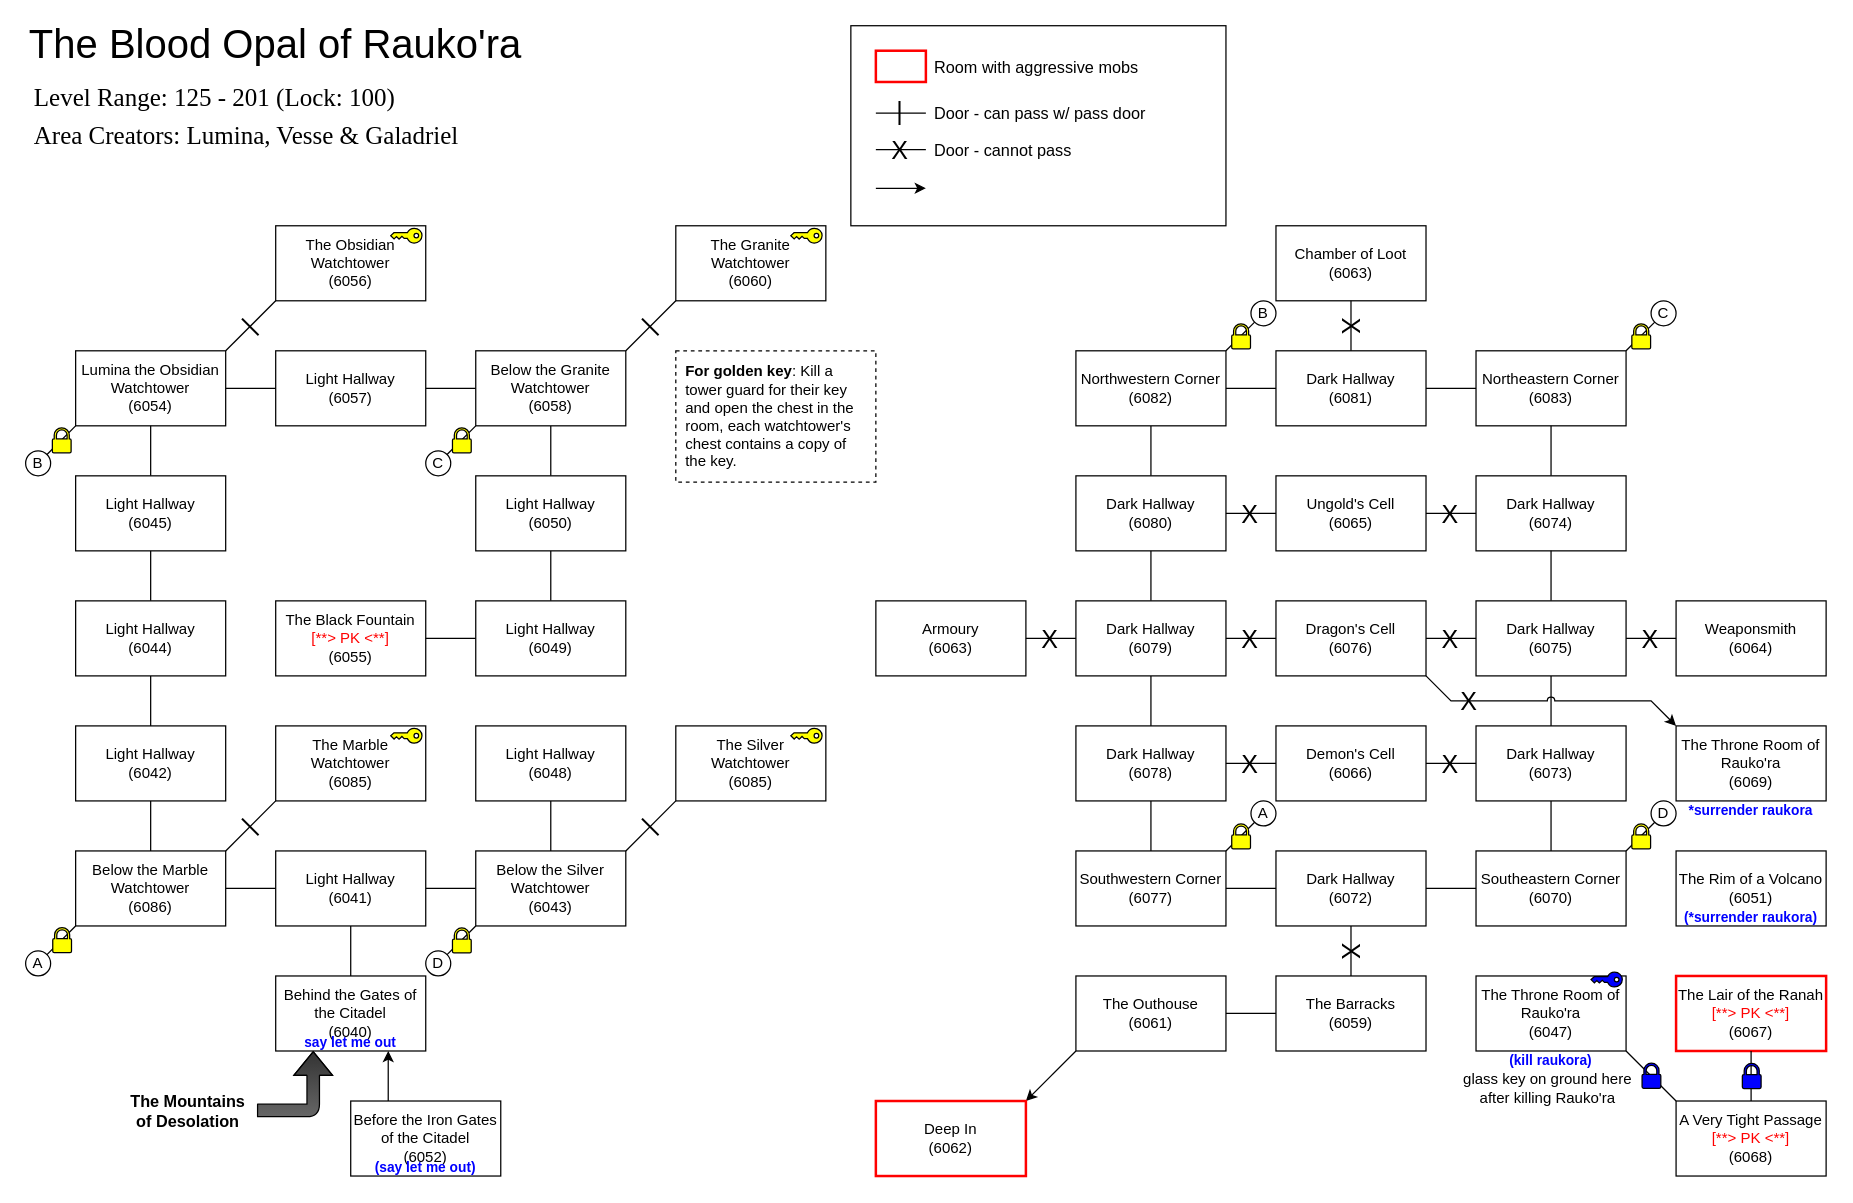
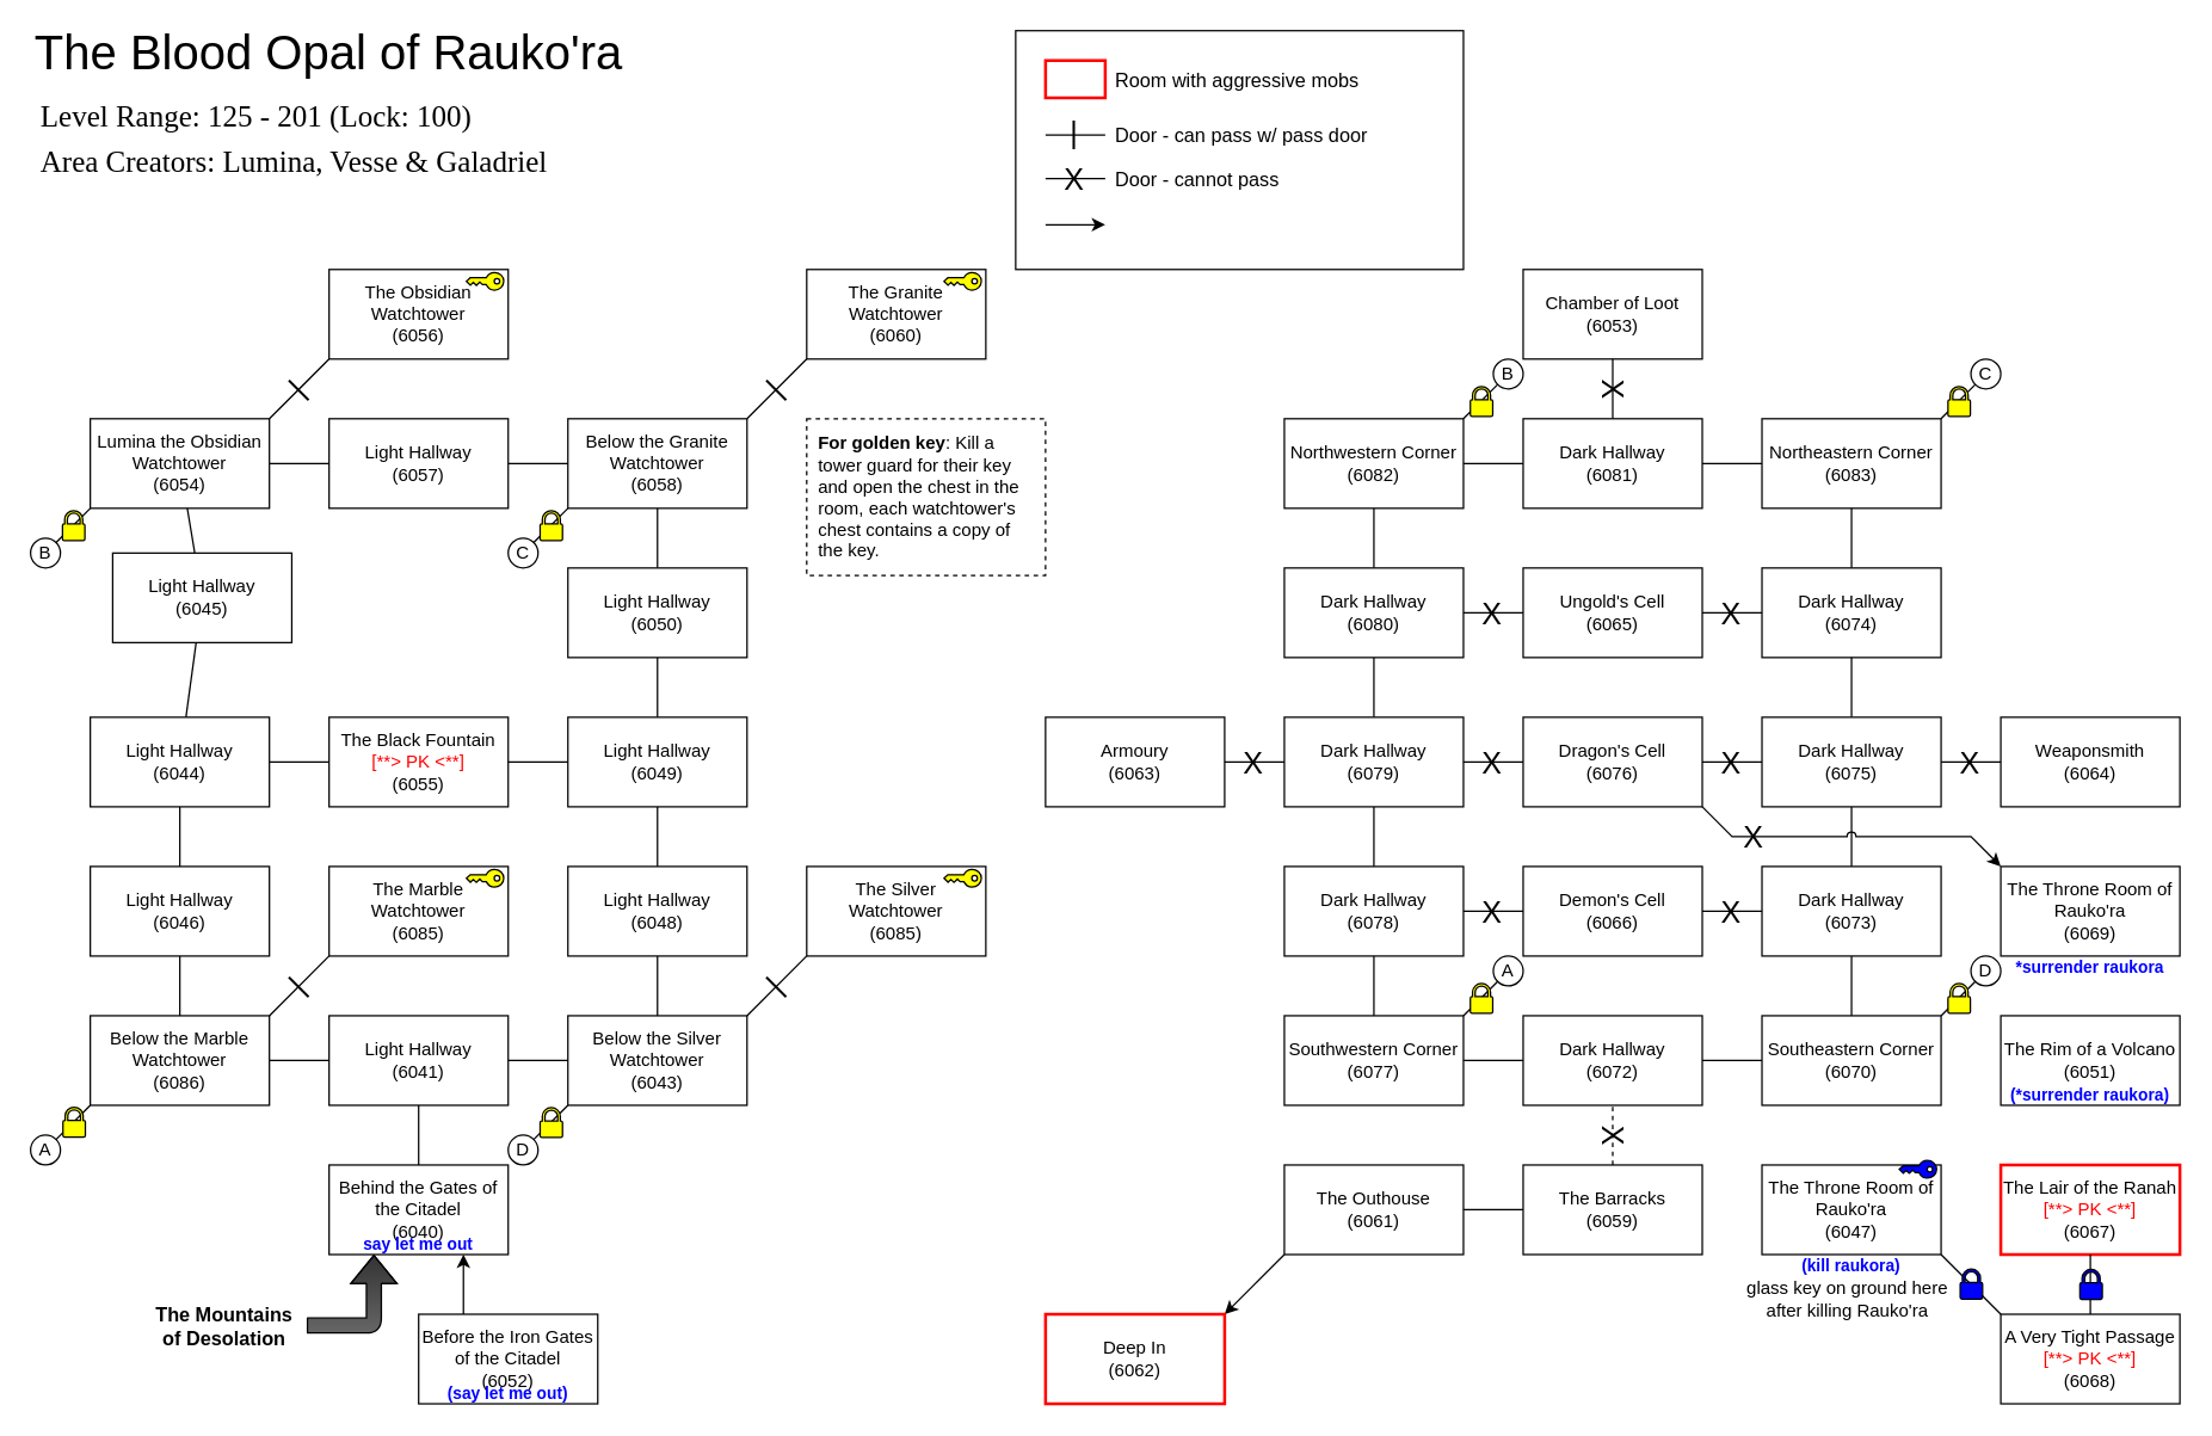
- <mxCell id="132" value="Chamber of Loot&lt;font color=&quot;#ff0000&quot;&gt;&lt;/font&gt;&lt;br&gt;(6063)" style="rounded=0;whiteSpace=wrap;html=1;" vertex="1" parent="1"><mxGeometry x="1020" y="180" width="120" height="60" as="geometry" /></mxCell>
+ <mxCell id="132" value="Chamber of Loot&lt;font color=&quot;#ff0000&quot;&gt;&lt;/font&gt;&lt;br&gt;(6053)" style="rounded=0;whiteSpace=wrap;html=1;" vertex="1" parent="1"><mxGeometry x="1020" y="180" width="120" height="60" as="geometry" /></mxCell>
- <mxCell id="30" value="Light Hallway&lt;font color=&quot;#ff0000&quot;&gt;&lt;/font&gt;&lt;br&gt;(6045)" style="rounded=0;whiteSpace=wrap;html=1;" vertex="1" parent="1"><mxGeometry x="60" y="380" width="120" height="60" as="geometry" /></mxCell>
+ <mxCell id="30" value="Light Hallway&lt;font color=&quot;#ff0000&quot;&gt;&lt;/font&gt;&lt;br&gt;(6045)" style="rounded=0;whiteSpace=wrap;html=1;" vertex="1" parent="1"><mxGeometry x="75" y="370" width="120" height="60" as="geometry" /></mxCell>
+ <mxCell id="13" value="" style="edgeStyle=none;html=1;endArrow=none;endFill=0;" edge="1" parent="1" source="15" target="16"><mxGeometry relative="1" as="geometry" /></mxCell>
+ <mxCell id="17" value="" style="edgeStyle=none;html=1;endArrow=none;endFill=0;" edge="1" parent="1" source="18" target="21"><mxGeometry relative="1" as="geometry" /></mxCell>
- <mxCell id="12" value="Light Hallway&lt;font color=&quot;#ff0000&quot;&gt;&lt;/font&gt;&lt;br&gt;(6042)" style="rounded=0;whiteSpace=wrap;html=1;" vertex="1" parent="1"><mxGeometry x="60" y="580" width="120" height="60" as="geometry" /></mxCell>
+ <mxCell id="12" value="Light Hallway&lt;font color=&quot;#ff0000&quot;&gt;&lt;/font&gt;&lt;br&gt;(6046)" style="rounded=0;whiteSpace=wrap;html=1;" vertex="1" parent="1"><mxGeometry x="60" y="580" width="120" height="60" as="geometry" /></mxCell>
- <mxCell id="91" value="" style="endArrow=none;html=1;rounded=0;shadow=0;sketch=0;fontSize=13;strokeColor=default;jumpStyle=none;jumpSize=6;verticalAlign=middle;horizontal=1;endFill=0;entryX=0.5;entryY=1;entryDx=0;entryDy=0;exitX=0.5;exitY=0;exitDx=0;exitDy=0;" edge="1" parent="1" source="90" target="88"><mxGeometry relative="1" as="geometry"><mxPoint x="1165" y="760" as="sourcePoint" /><mxPoint x="1125" y="760" as="targetPoint" /></mxGeometry></mxCell>
+ <mxCell id="91" value="" style="endArrow=none;html=1;rounded=0;shadow=0;sketch=0;fontSize=13;strokeColor=default;jumpStyle=none;jumpSize=6;verticalAlign=middle;horizontal=1;endFill=0;entryX=0.5;entryY=1;entryDx=0;entryDy=0;exitX=0.5;exitY=0;exitDx=0;exitDy=0;dashed=1;" edge="1" parent="1" source="90" target="88"><mxGeometry relative="1" as="geometry"><mxPoint x="1165" y="760" as="sourcePoint" /><mxPoint x="1125" y="760" as="targetPoint" /></mxGeometry></mxCell>
